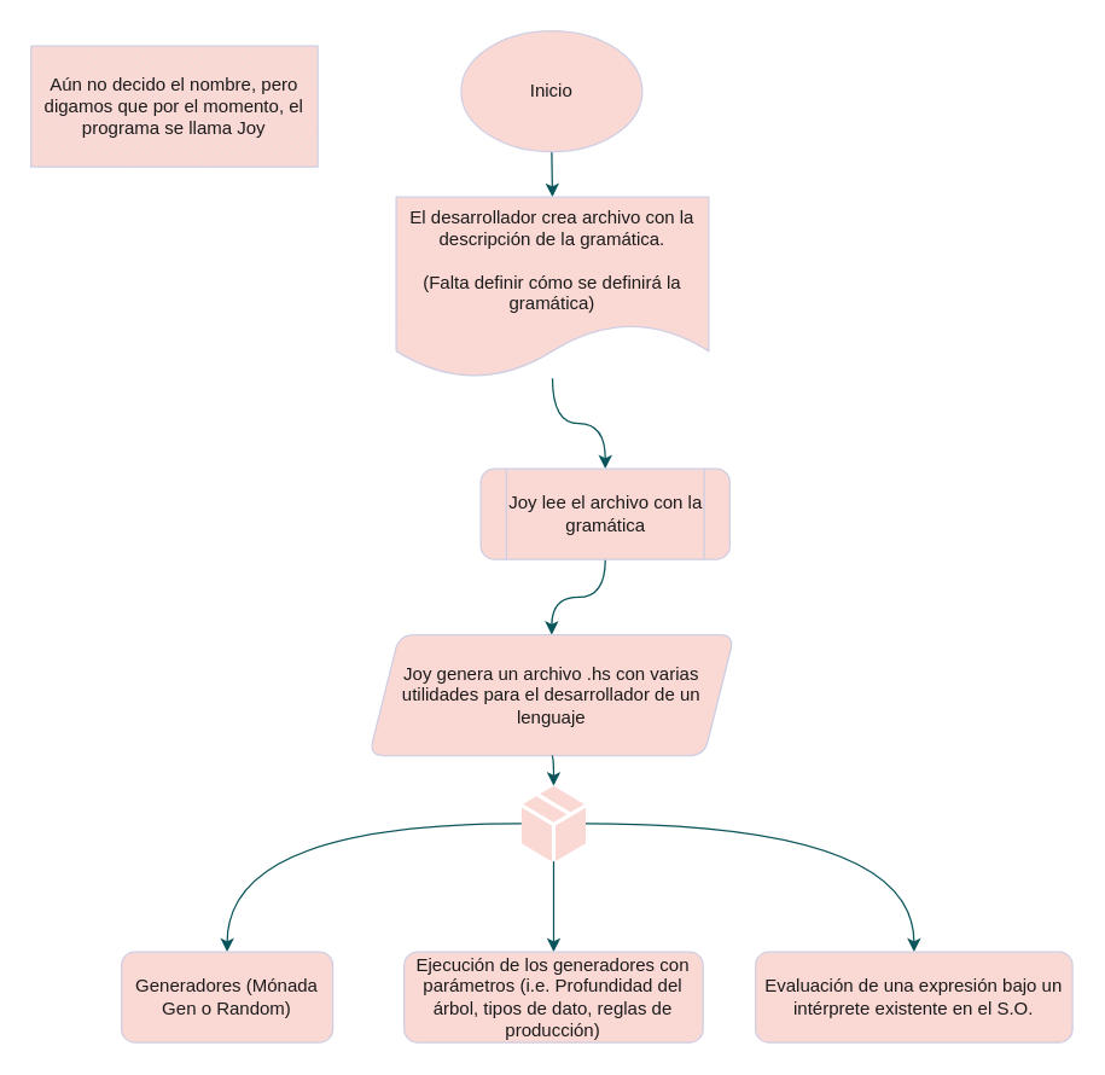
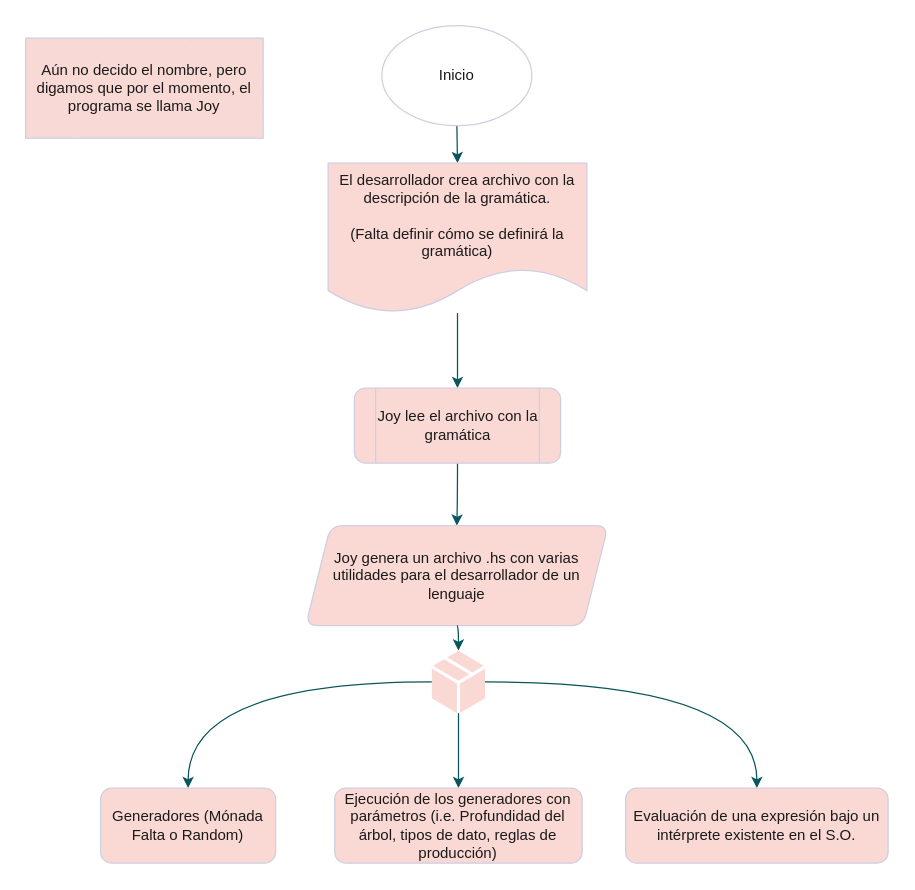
- <mxCell id="3" value="Inicio" style="ellipse;whiteSpace=wrap;html=1;rounded=1;labelBackgroundColor=none;fillColor=#FAD9D5;strokeColor=#D0CEE2;fontColor=#1A1A1A;" vertex="1" parent="1"><mxGeometry x="305" y="20" width="120" height="80" as="geometry" /></mxCell>
+ <mxCell id="3" value="Inicio" style="ellipse;whiteSpace=wrap;html=1;rounded=1;labelBackgroundColor=none;fillColor=#ffffff;strokeColor=#D0CEE2;fontColor=#1A1A1A;" vertex="1" parent="1"><mxGeometry x="305" y="20" width="120" height="80" as="geometry" /></mxCell>
- <mxCell id="8" value="Joy lee el archivo con la gramática" style="shape=process;whiteSpace=wrap;html=1;backgroundOutline=1;rounded=1;labelBackgroundColor=none;fillColor=#FAD9D5;strokeColor=#D0CEE2;fontColor=#1A1A1A;" vertex="1" parent="1"><mxGeometry x="318" y="310" width="165" height="60" as="geometry" /></mxCell>
+ <mxCell id="8" value="Joy lee el archivo con la gramática" style="shape=process;whiteSpace=wrap;html=1;backgroundOutline=1;rounded=1;labelBackgroundColor=none;fillColor=#FAD9D5;strokeColor=#D0CEE2;fontColor=#1A1A1A;" vertex="1" parent="1"><mxGeometry x="283" y="310" width="165" height="60" as="geometry" /></mxCell>
- <mxCell id="14" value="Generadores (Mónada Gen o Random)" style="rounded=1;whiteSpace=wrap;html=1;labelBackgroundColor=none;fillColor=#FAD9D5;strokeColor=#D0CEE2;fontColor=#1A1A1A;" vertex="1" parent="1"><mxGeometry x="80" y="630" width="140" height="60" as="geometry" /></mxCell>
+ <mxCell id="14" value="Generadores (Mónada Falta o Random)" style="rounded=1;whiteSpace=wrap;html=1;labelBackgroundColor=none;fillColor=#FAD9D5;strokeColor=#D0CEE2;fontColor=#1A1A1A;" vertex="1" parent="1"><mxGeometry x="80" y="630" width="140" height="60" as="geometry" /></mxCell>
